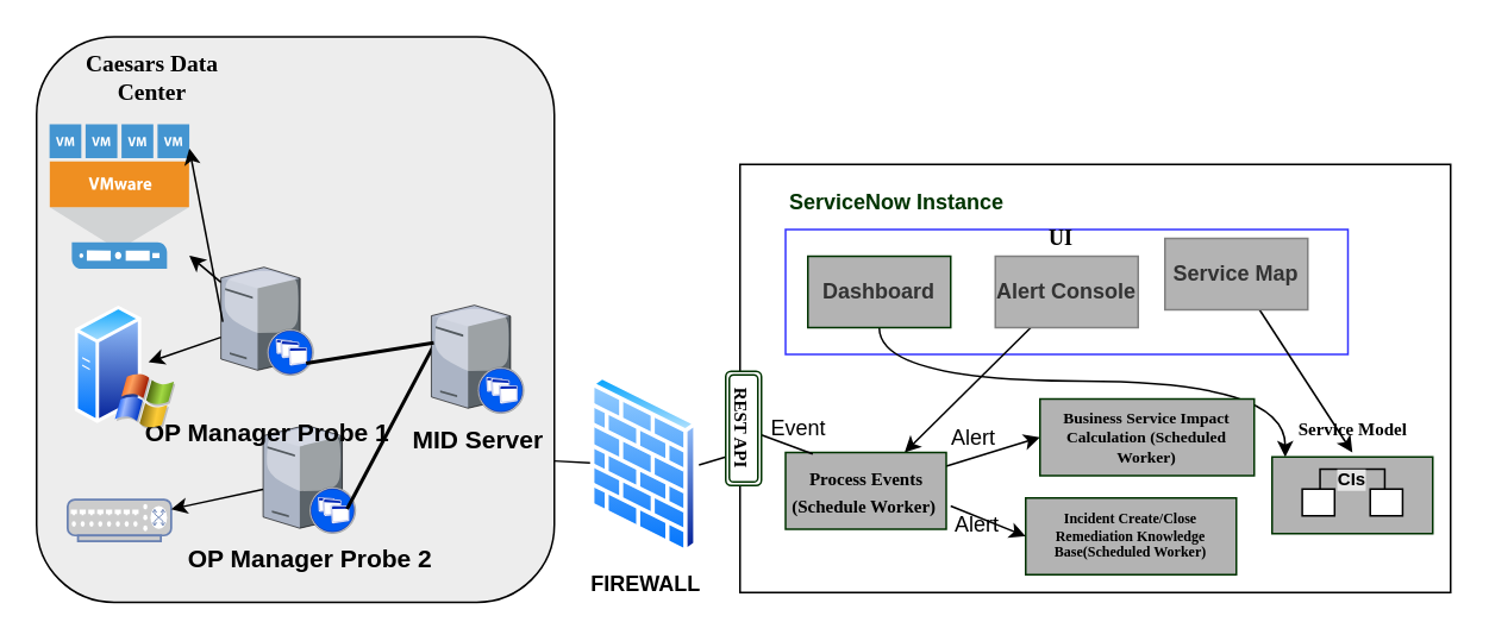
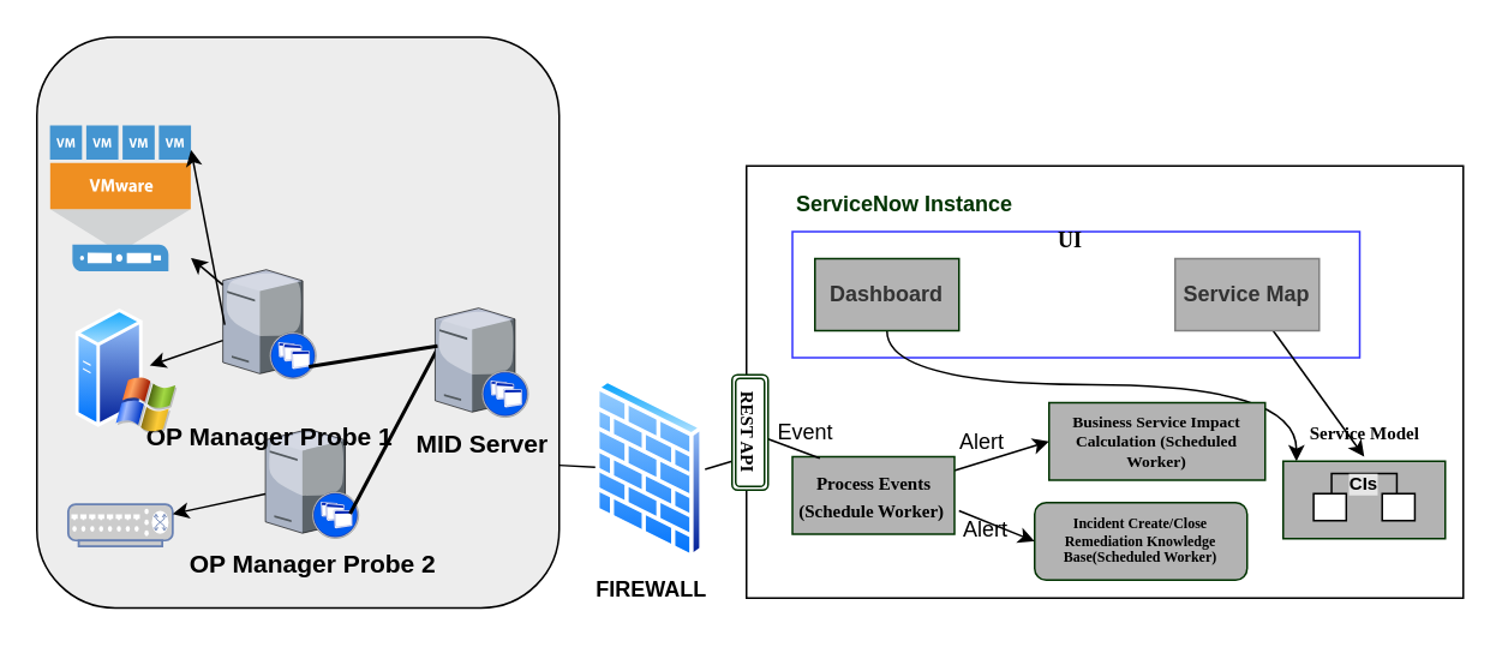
- <mxCell id="16" value="&lt;b&gt;Caesars Data Center&lt;/b&gt;" style="text;html=1;strokeColor=none;fillColor=none;align=center;verticalAlign=middle;whiteSpace=wrap;rounded=0;fontFamily=Verdana;fontSize=13;" vertex="1" parent="2"><mxGeometry x="7.25" y="15.577" width="116" height="15.577" as="geometry" /></mxCell>
- <mxCell id="26" value="Service Map" style="rounded=0;whiteSpace=wrap;html=1;fillColor=#B3B3B3;strokeColor=#808080;fontColor=#333333;fontStyle=1" vertex="1" parent="1"><mxGeometry x="652" y="133" width="80" height="40" as="geometry" /></mxCell>
+ <mxCell id="26" value="Service Map" style="rounded=0;whiteSpace=wrap;html=1;fillColor=#B3B3B3;strokeColor=#808080;fontColor=#333333;fontStyle=1" vertex="1" parent="1"><mxGeometry x="652" y="143" width="80" height="40" as="geometry" /></mxCell>
- <mxCell id="24" value="Alert Console" style="rounded=0;whiteSpace=wrap;html=1;fillColor=#B3B3B3;strokeColor=#808080;fontColor=#333333;fontStyle=1" vertex="1" parent="1"><mxGeometry x="557" y="143" width="80" height="40" as="geometry" /></mxCell>
- <mxCell id="23" style="rounded=0;orthogonalLoop=1;jettySize=auto;html=1;fontFamily=Verdana;fontSize=8;" edge="1" parent="1" source="24" target="30"><mxGeometry relative="1" as="geometry" /></mxCell>
- <mxCell id="31" value="&lt;b style=&quot;white-space: normal; font-size: 8px;&quot;&gt;Incident Create/Close Remediation Knowledge Base(Scheduled Worker)&lt;/b&gt;" style="rounded=0;whiteSpace=wrap;html=1;strokeColor=#003300;fillColor=#B3B3B3;fontFamily=Verdana;fontSize=8;" vertex="1" parent="1"><mxGeometry x="574" y="278.5" width="118" height="43" as="geometry" /></mxCell>
+ <mxCell id="31" value="&lt;b style=&quot;white-space: normal; font-size: 8px;&quot;&gt;Incident Create/Close Remediation Knowledge Base(Scheduled Worker)&lt;/b&gt;" style="whiteSpace=wrap;html=1;strokeColor=#003300;fillColor=#B3B3B3;fontFamily=Verdana;fontSize=8;rounded=1;" vertex="1" parent="1"><mxGeometry x="574" y="278.5" width="118" height="43" as="geometry" /></mxCell>
